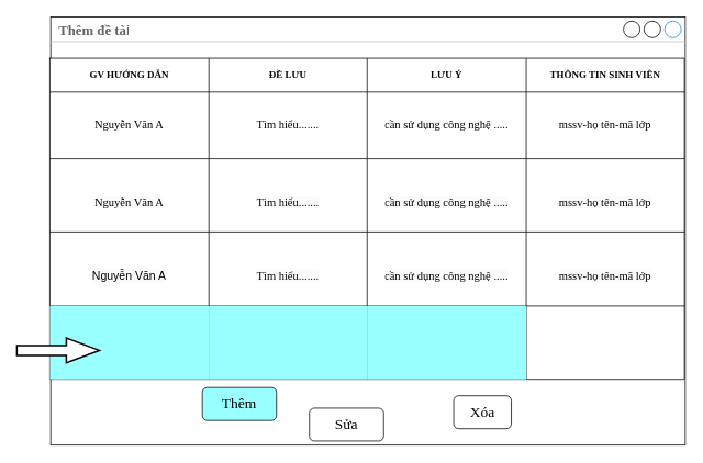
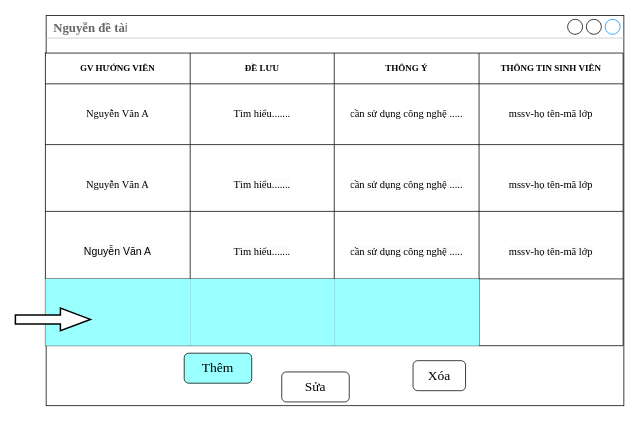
- <mxCell id="3" value="&lt;b&gt;&lt;font face=&quot;Times New Roman&quot;&gt;Thêm đề tà&lt;/font&gt;&lt;/b&gt;i" style="strokeWidth=1;shadow=0;dashed=0;align=center;html=1;shape=mxgraph.mockup.containers.window;align=left;verticalAlign=top;spacingLeft=8;strokeColor2=#008cff;strokeColor3=#c4c4c4;fontColor=#666666;mainText=;fontSize=17;labelBackgroundColor=none;whiteSpace=wrap;" parent="1" vertex="1"><mxGeometry x="61" y="20" width="770" height="520" as="geometry" /></mxCell>
+ <mxCell id="3" value="&lt;b&gt;&lt;font face=&quot;Times New Roman&quot;&gt;Nguyễn đề tà&lt;/font&gt;&lt;/b&gt;i" style="strokeWidth=1;shadow=0;dashed=0;align=center;html=1;shape=mxgraph.mockup.containers.window;align=left;verticalAlign=top;spacingLeft=8;strokeColor2=#008cff;strokeColor3=#c4c4c4;fontColor=#666666;mainText=;fontSize=17;labelBackgroundColor=none;whiteSpace=wrap;" parent="1" vertex="1"><mxGeometry x="61" y="20" width="770" height="520" as="geometry" /></mxCell>
- <mxCell id="6" value="&lt;b&gt;&lt;font face=&quot;Times New Roman&quot;&gt;GV HƯỚNG DẪN&lt;/font&gt;&lt;/b&gt;" style="shape=partialRectangle;html=1;whiteSpace=wrap;connectable=0;strokeColor=inherit;overflow=hidden;fillColor=none;top=0;left=0;bottom=0;right=0;pointerEvents=1;" parent="5" vertex="1"><mxGeometry width="193" height="41" as="geometry"><mxRectangle width="193" height="41" as="alternateBounds" /></mxGeometry></mxCell>
+ <mxCell id="6" value="&lt;b&gt;&lt;font face=&quot;Times New Roman&quot;&gt;GV HƯỚNG VIÊN&lt;/font&gt;&lt;/b&gt;" style="shape=partialRectangle;html=1;whiteSpace=wrap;connectable=0;strokeColor=inherit;overflow=hidden;fillColor=none;top=0;left=0;bottom=0;right=0;pointerEvents=1;" parent="5" vertex="1"><mxGeometry width="193" height="41" as="geometry"><mxRectangle width="193" height="41" as="alternateBounds" /></mxGeometry></mxCell>
- <mxCell id="8" value="&lt;b&gt;&lt;font face=&quot;Times New Roman&quot;&gt;LƯU Ý&lt;/font&gt;&lt;/b&gt;" style="shape=partialRectangle;html=1;whiteSpace=wrap;connectable=0;strokeColor=inherit;overflow=hidden;fillColor=none;top=0;left=0;bottom=0;right=0;pointerEvents=1;" parent="5" vertex="1"><mxGeometry x="385" width="193" height="41" as="geometry"><mxRectangle width="193" height="41" as="alternateBounds" /></mxGeometry></mxCell>
+ <mxCell id="8" value="&lt;b&gt;&lt;font face=&quot;Times New Roman&quot;&gt;THÔNG Ý&lt;/font&gt;&lt;/b&gt;" style="shape=partialRectangle;html=1;whiteSpace=wrap;connectable=0;strokeColor=inherit;overflow=hidden;fillColor=none;top=0;left=0;bottom=0;right=0;pointerEvents=1;" parent="5" vertex="1"><mxGeometry x="385" width="193" height="41" as="geometry"><mxRectangle width="193" height="41" as="alternateBounds" /></mxGeometry></mxCell>
